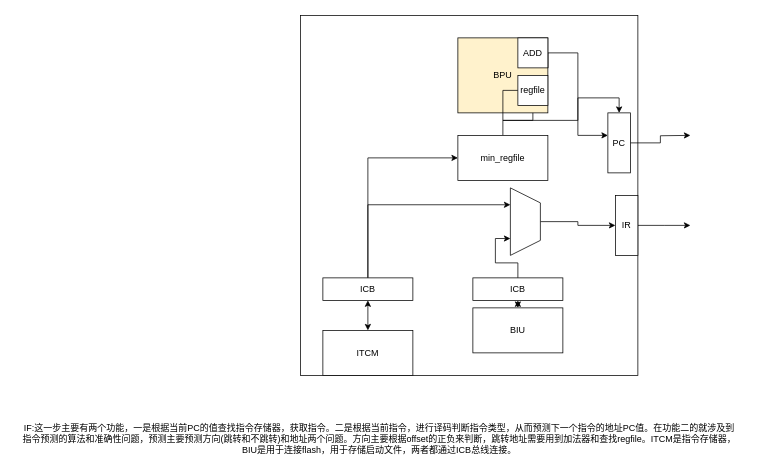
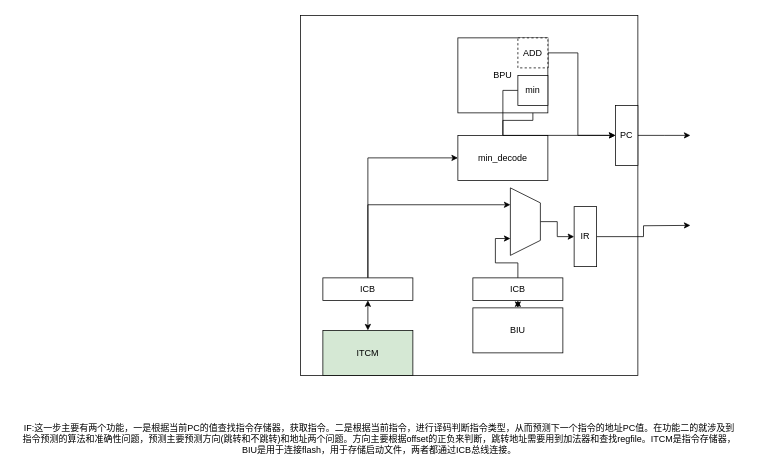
- <mxCell id="20" value="ADD" style="rounded=0;whiteSpace=wrap;html=1;" vertex="1" parent="1"><mxGeometry x="690" y="50" width="40" height="40" as="geometry" /></mxCell>
+ <mxCell id="20" value="ADD" style="rounded=0;whiteSpace=wrap;html=1;dashed=1;" vertex="1" parent="1"><mxGeometry x="690" y="50" width="40" height="40" as="geometry" /></mxCell>
- <mxCell id="14" value="BPU" style="rounded=0;whiteSpace=wrap;html=1;fillColor=#fff2cc;" vertex="1" parent="1"><mxGeometry x="610" y="50" width="120" height="100" as="geometry" /></mxCell>
+ <mxCell id="14" value="BPU" style="rounded=0;whiteSpace=wrap;html=1;" vertex="1" parent="1"><mxGeometry x="610" y="50" width="120" height="100" as="geometry" /></mxCell>
- <mxCell id="25" value="regfile" style="rounded=0;whiteSpace=wrap;html=1;" vertex="1" parent="1"><mxGeometry x="690" y="100" width="40" height="40" as="geometry" /></mxCell>
+ <mxCell id="25" value="min" style="rounded=0;whiteSpace=wrap;html=1;" vertex="1" parent="1"><mxGeometry x="690" y="100" width="40" height="40" as="geometry" /></mxCell>
- <mxCell id="16" value="PC" style="rounded=0;whiteSpace=wrap;html=1;" vertex="1" parent="1"><mxGeometry x="810" y="150" width="30" height="80" as="geometry" /></mxCell>
+ <mxCell id="16" value="PC" style="rounded=0;whiteSpace=wrap;html=1;" vertex="1" parent="1"><mxGeometry x="820" y="140" width="30" height="80" as="geometry" /></mxCell>
- <mxCell id="13" value="min_regfile" style="rounded=0;whiteSpace=wrap;html=1;" vertex="1" parent="1"><mxGeometry x="610" y="180" width="120" height="60" as="geometry" /></mxCell>
+ <mxCell id="13" value="min_decode" style="rounded=0;whiteSpace=wrap;html=1;" vertex="1" parent="1"><mxGeometry x="610" y="180" width="120" height="60" as="geometry" /></mxCell>
- <mxCell id="18" value="IR" style="rounded=0;whiteSpace=wrap;html=1;" vertex="1" parent="1"><mxGeometry x="820" y="260" width="30" height="80" as="geometry" /></mxCell>
+ <mxCell id="18" value="IR" style="rounded=0;whiteSpace=wrap;html=1;" vertex="1" parent="1"><mxGeometry x="765" y="275" width="30" height="80" as="geometry" /></mxCell>
- <mxCell id="3" value="ITCM" style="rounded=0;whiteSpace=wrap;html=1;" vertex="1" parent="1"><mxGeometry x="430" y="440" width="120" height="60" as="geometry" /></mxCell>
+ <mxCell id="3" value="ITCM" style="rounded=0;whiteSpace=wrap;html=1;fillColor=#d5e8d4;" vertex="1" parent="1"><mxGeometry x="430" y="440" width="120" height="60" as="geometry" /></mxCell>
